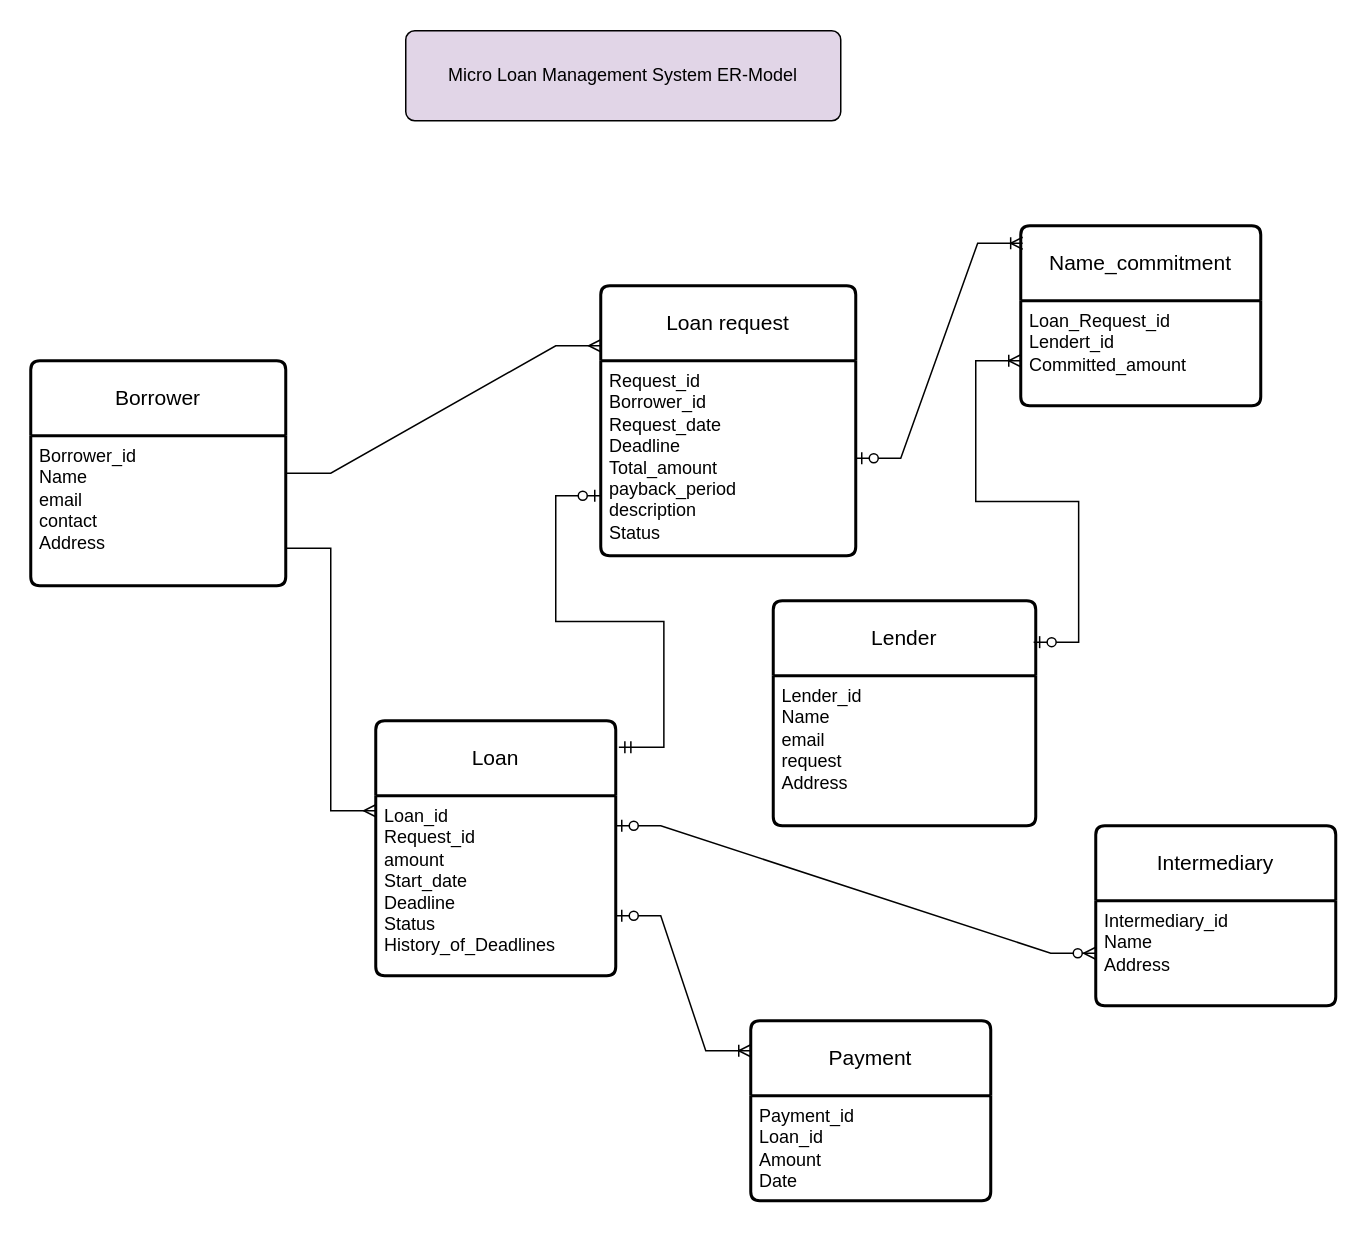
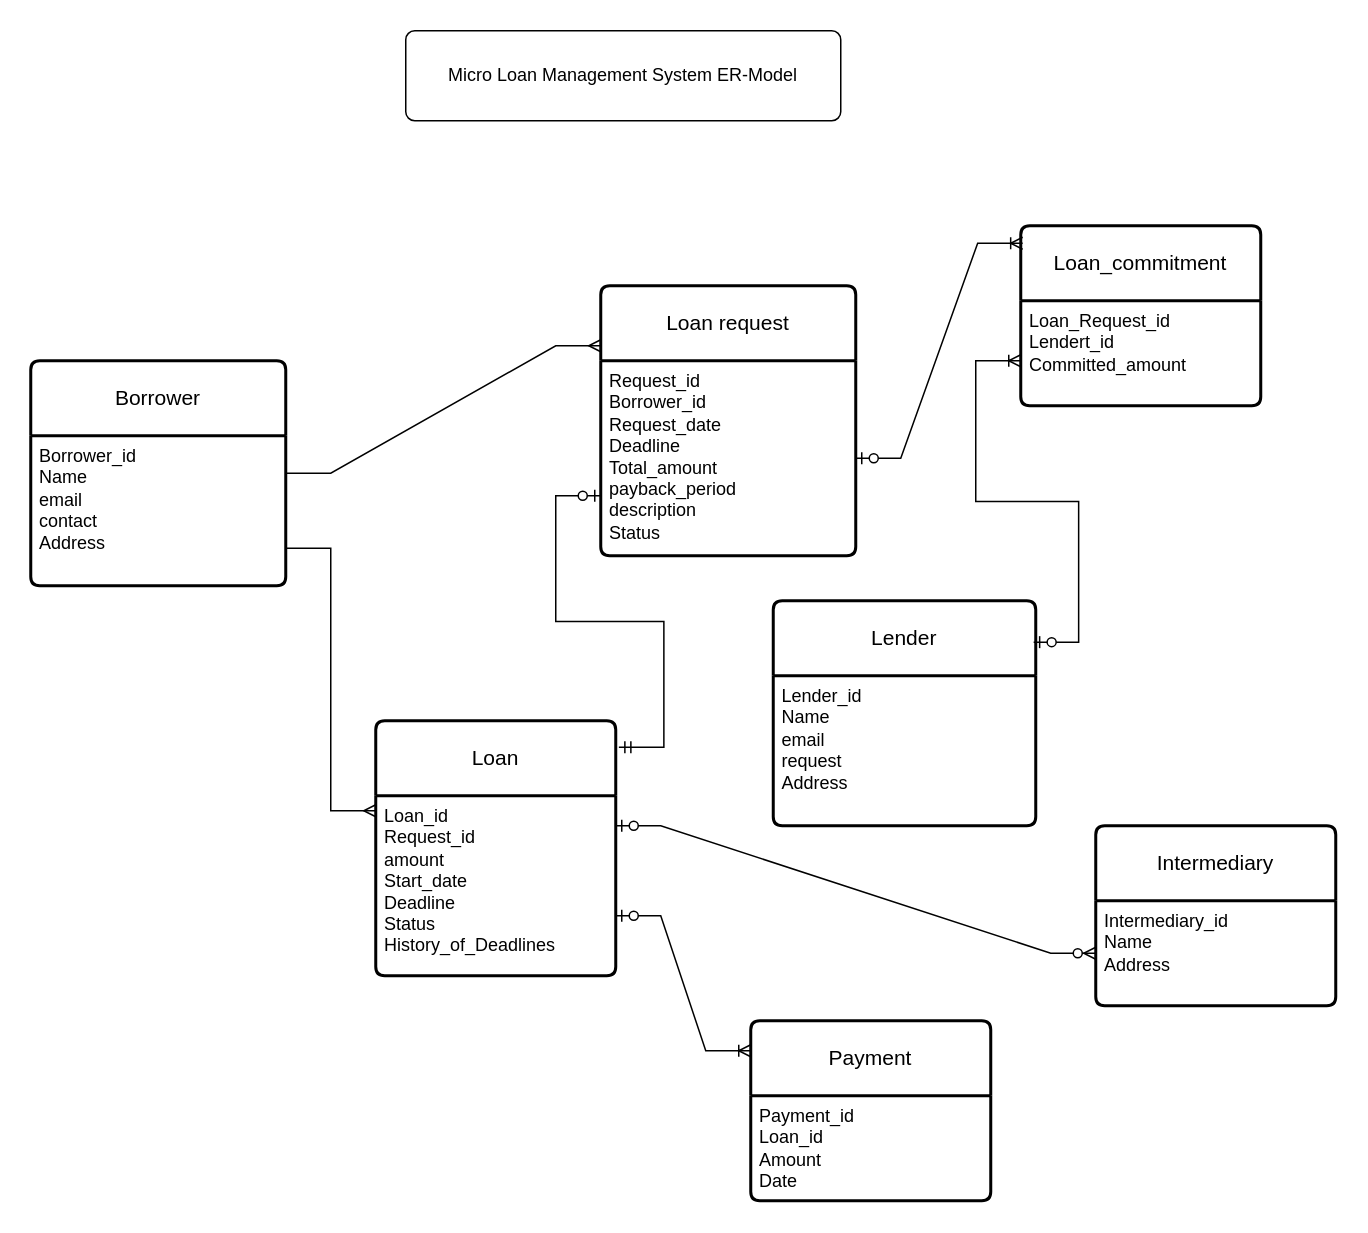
- <mxCell id="23" value="Micro Loan Management System ER-Model" style="rounded=1;arcSize=10;whiteSpace=wrap;html=1;align=center;fillColor=#e1d5e7;" parent="1" vertex="1"><mxGeometry x="270" y="20" width="290" height="60" as="geometry" /></mxCell>
+ <mxCell id="23" value="Micro Loan Management System ER-Model" style="rounded=1;arcSize=10;whiteSpace=wrap;html=1;align=center;" parent="1" vertex="1"><mxGeometry x="270" y="20" width="290" height="60" as="geometry" /></mxCell>
- <mxCell id="19" value="Name_commitment" style="swimlane;childLayout=stackLayout;horizontal=1;startSize=50;horizontalStack=0;rounded=1;fontSize=14;fontStyle=0;strokeWidth=2;resizeParent=0;resizeLast=1;shadow=0;dashed=0;align=center;arcSize=4;whiteSpace=wrap;html=1;" parent="1" vertex="1"><mxGeometry x="680" y="150" width="160" height="120" as="geometry" /></mxCell>
+ <mxCell id="19" value="Loan_commitment" style="swimlane;childLayout=stackLayout;horizontal=1;startSize=50;horizontalStack=0;rounded=1;fontSize=14;fontStyle=0;strokeWidth=2;resizeParent=0;resizeLast=1;shadow=0;dashed=0;align=center;arcSize=4;whiteSpace=wrap;html=1;" parent="1" vertex="1"><mxGeometry x="680" y="150" width="160" height="120" as="geometry" /></mxCell>
